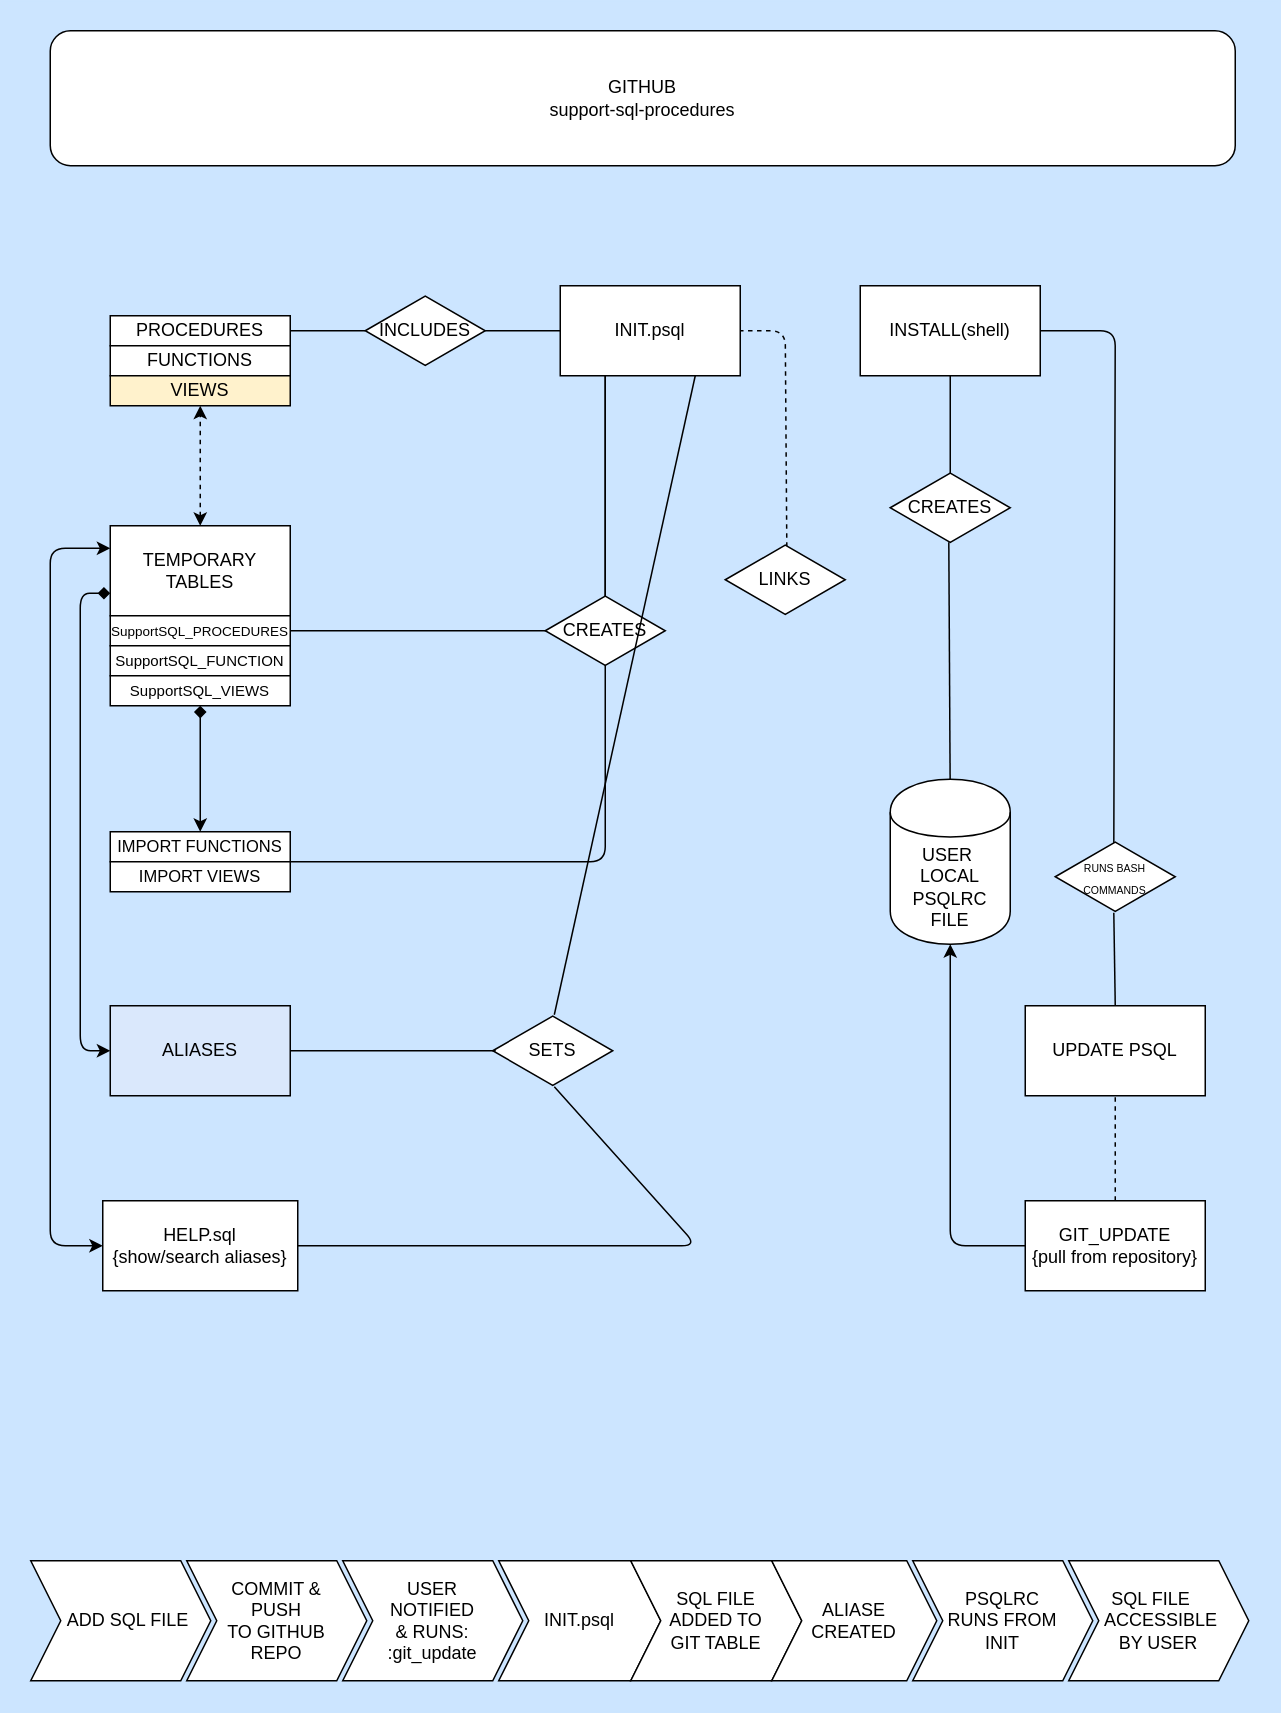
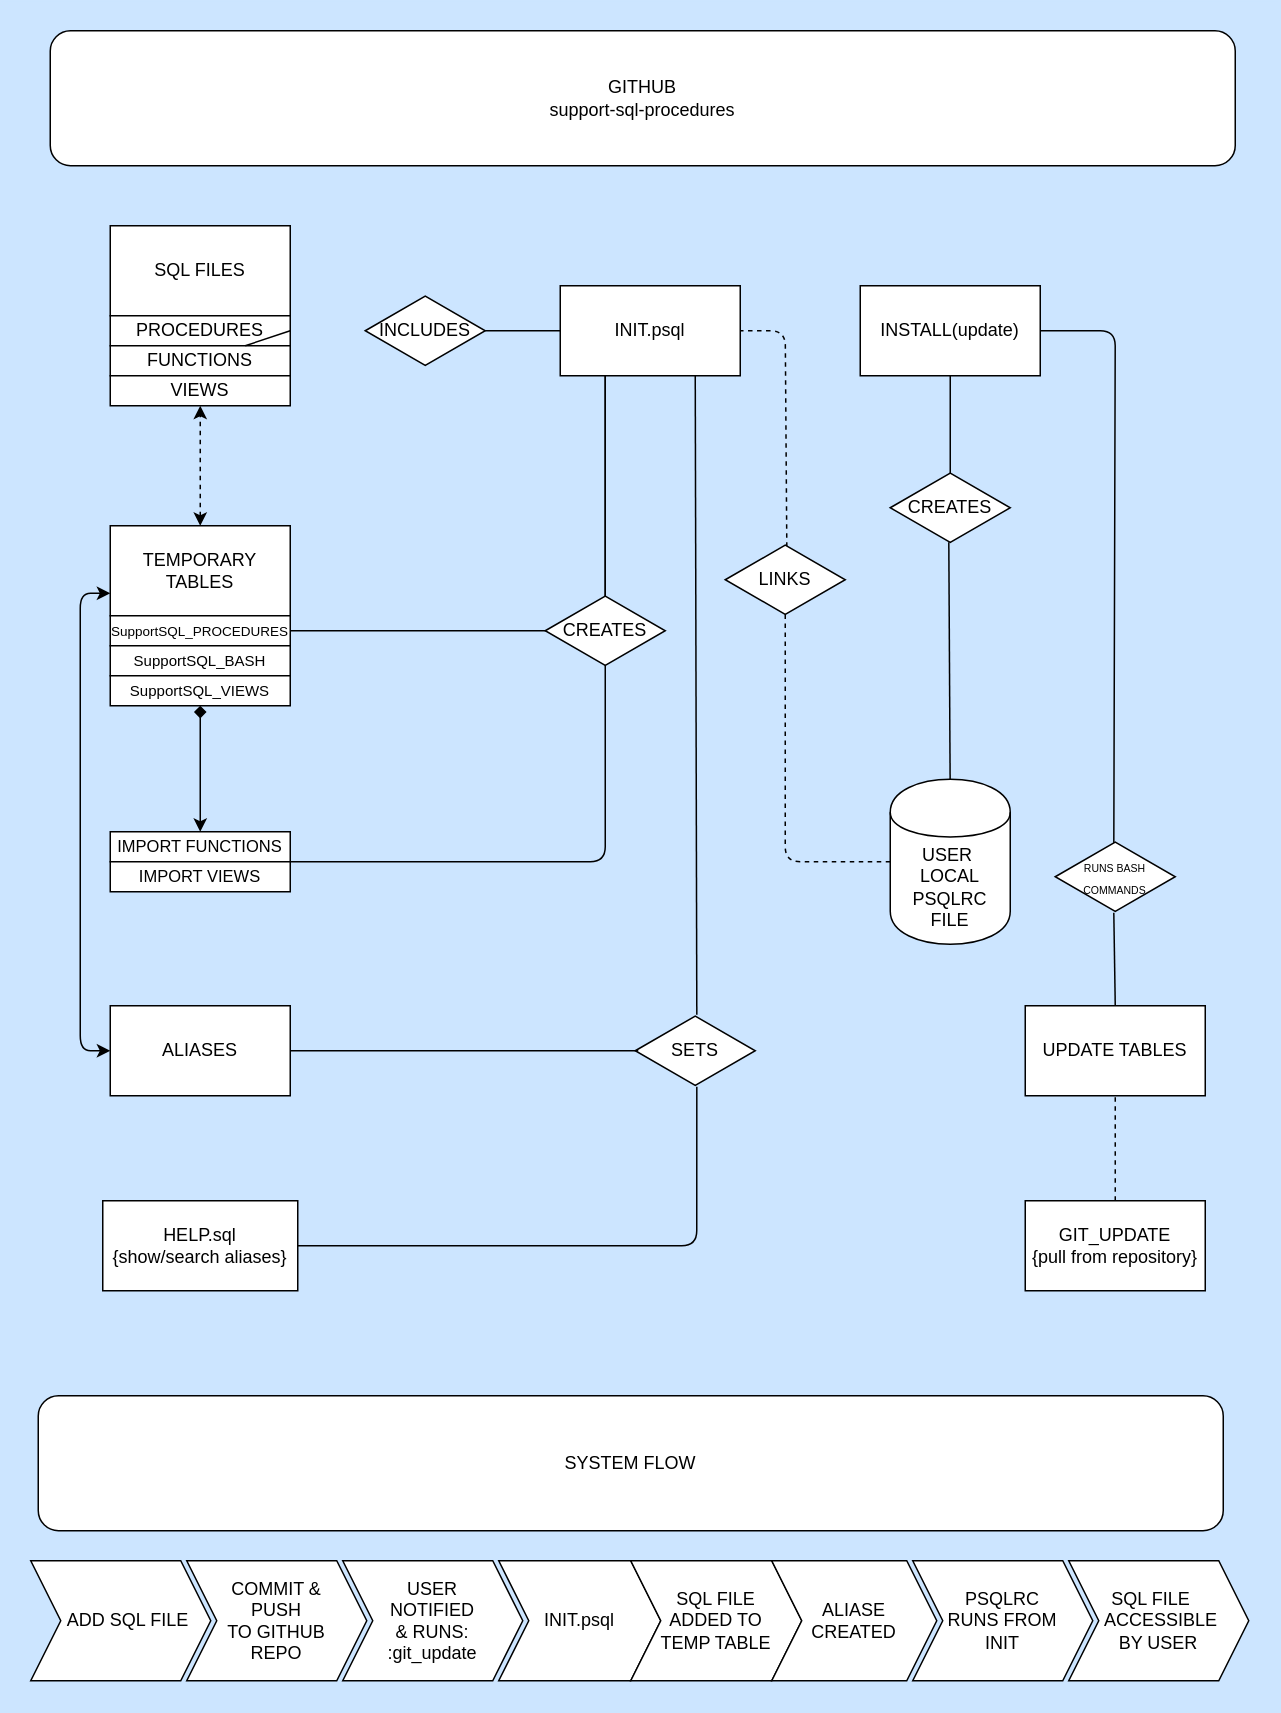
+ <mxCell id="18" value="SQL FILES" style="rounded=0;whiteSpace=wrap;html=1;" vertex="1" parent="17"><mxGeometry width="120" height="60" as="geometry" /></mxCell>
- <mxCell id="23" value="" style="endArrow=none;html=1;entryX=0;entryY=0.5;entryDx=0;entryDy=0;exitX=1;exitY=0.5;exitDx=0;exitDy=0;" edge="1" parent="1" source="19" target="22"><mxGeometry width="50" height="50" relative="1" as="geometry"><mxPoint x="193" y="220" as="sourcePoint" /><mxPoint x="373" y="220" as="targetPoint" /></mxGeometry></mxCell>
+ <mxCell id="23" value="" style="endArrow=none;html=1;exitX=1;exitY=0.5;exitDx=0;exitDy=0;" edge="1" parent="1" source="19" target="20"><mxGeometry width="50" height="50" relative="1" as="geometry"><mxPoint x="193" y="220" as="sourcePoint" /><mxPoint x="373" y="220" as="targetPoint" /></mxGeometry></mxCell>
- <mxCell id="4" value="INSTALL(shell)&lt;br&gt;" style="rounded=0;whiteSpace=wrap;html=1;" vertex="1" parent="1"><mxGeometry x="573" y="190" width="120" height="60" as="geometry" /></mxCell>
+ <mxCell id="4" value="INSTALL(update)&lt;br&gt;" style="rounded=0;whiteSpace=wrap;html=1;" vertex="1" parent="1"><mxGeometry x="573" y="190" width="120" height="60" as="geometry" /></mxCell>
- <mxCell id="21" value="VIEWS" style="rounded=0;whiteSpace=wrap;html=1;fillColor=#fff2cc;" vertex="1" parent="17"><mxGeometry y="100" width="120" height="20" as="geometry" /></mxCell>
+ <mxCell id="21" value="VIEWS" style="rounded=0;whiteSpace=wrap;html=1;" vertex="1" parent="17"><mxGeometry y="100" width="120" height="20" as="geometry" /></mxCell>
- <mxCell id="44" value="" style="endArrow=diamond;startArrow=classic;html=1;entryX=0;entryY=0.75;entryDx=0;entryDy=0;exitX=0;exitY=0.5;exitDx=0;exitDy=0;" edge="1" parent="1" source="29" target="13"><mxGeometry width="50" height="50" relative="1" as="geometry"><mxPoint x="23" y="900" as="sourcePoint" /><mxPoint x="73" y="850" as="targetPoint" /><Array as="points"><mxPoint x="53" y="700" /><mxPoint x="53" y="395" /></Array></mxGeometry></mxCell>
+ <mxCell id="44" value="" style="endArrow=classic;startArrow=classic;html=1;entryX=0;entryY=0.75;entryDx=0;entryDy=0;exitX=0;exitY=0.5;exitDx=0;exitDy=0;" edge="1" parent="1" source="29" target="13"><mxGeometry width="50" height="50" relative="1" as="geometry"><mxPoint x="23" y="900" as="sourcePoint" /><mxPoint x="73" y="850" as="targetPoint" /><Array as="points"><mxPoint x="53" y="700" /><mxPoint x="53" y="395" /></Array></mxGeometry></mxCell>
- <mxCell id="15" value="&lt;span&gt;&lt;font style=&quot;font-size: 10px&quot;&gt;SupportSQL_FUNCTION&lt;/font&gt;&lt;/span&gt;" style="rounded=0;whiteSpace=wrap;html=1;align=center;" vertex="1" parent="12"><mxGeometry y="80" width="120" height="20" as="geometry" /></mxCell>
+ <mxCell id="15" value="&lt;span&gt;&lt;font style=&quot;font-size: 10px&quot;&gt;SupportSQL_BASH&lt;/font&gt;&lt;/span&gt;" style="rounded=0;whiteSpace=wrap;html=1;align=center;" vertex="1" parent="12"><mxGeometry y="80" width="120" height="20" as="geometry" /></mxCell>
+ <mxCell id="36" value="" style="endArrow=none;dashed=1;html=1;entryX=0.5;entryY=0.979;entryDx=0;entryDy=0;entryPerimeter=0;exitX=0;exitY=0.5;exitDx=0;exitDy=0;" edge="1" parent="1" source="55" target="35"><mxGeometry width="50" height="50" relative="1" as="geometry"><mxPoint x="543" y="564" as="sourcePoint" /><mxPoint x="83" y="700" as="targetPoint" /><Array as="points"><mxPoint x="523" y="574" /></Array></mxGeometry></mxCell>
- <mxCell id="43" value="" style="endArrow=classic;startArrow=classic;html=1;entryX=0;entryY=0.5;entryDx=0;entryDy=0;exitX=0;exitY=0.25;exitDx=0;exitDy=0;" edge="1" parent="1" source="13" target="39"><mxGeometry width="50" height="50" relative="1" as="geometry"><mxPoint x="33" y="900" as="sourcePoint" /><mxPoint x="83" y="850" as="targetPoint" /><Array as="points"><mxPoint x="33" y="365" /><mxPoint x="33" y="830" /></Array></mxGeometry></mxCell>
- <mxCell id="29" value="ALIASES" style="rounded=0;whiteSpace=wrap;html=1;align=center;fillColor=#dae8fc;" vertex="1" parent="1"><mxGeometry x="73" y="670" width="120" height="60" as="geometry" /></mxCell>
+ <mxCell id="29" value="ALIASES" style="rounded=0;whiteSpace=wrap;html=1;align=center;" vertex="1" parent="1"><mxGeometry x="73" y="670" width="120" height="60" as="geometry" /></mxCell>
- <mxCell id="28" value="SETS" style="html=1;whiteSpace=wrap;aspect=fixed;shape=isoRectangle;" vertex="1" parent="1"><mxGeometry x="328" y="676" width="80" height="48" as="geometry" /></mxCell>
+ <mxCell id="28" value="SETS" style="html=1;whiteSpace=wrap;aspect=fixed;shape=isoRectangle;" vertex="1" parent="1"><mxGeometry x="423" y="676" width="80" height="48" as="geometry" /></mxCell>
- <mxCell id="5" value="UPDATE PSQL&lt;br&gt;" style="rounded=0;whiteSpace=wrap;html=1;" vertex="1" parent="1"><mxGeometry x="683" y="670" width="120" height="60" as="geometry" /></mxCell>
+ <mxCell id="5" value="UPDATE TABLES&lt;br&gt;" style="rounded=0;whiteSpace=wrap;html=1;" vertex="1" parent="1"><mxGeometry x="683" y="670" width="120" height="60" as="geometry" /></mxCell>
- <mxCell id="56" value="" style="endArrow=classic;html=1;entryX=0.5;entryY=1;entryDx=0;entryDy=0;exitX=0;exitY=0.5;exitDx=0;exitDy=0;" edge="1" parent="1" source="37" target="55"><mxGeometry width="50" height="50" relative="1" as="geometry"><mxPoint x="608" y="825" as="sourcePoint" /><mxPoint x="658" y="775" as="targetPoint" /><Array as="points"><mxPoint x="633" y="830" /></Array></mxGeometry></mxCell>
+ <mxCell id="54" value="SYSTEM FLOW&lt;br&gt;" style="rounded=1;whiteSpace=wrap;html=1;" vertex="1" parent="1"><mxGeometry x="25" y="930" width="790" height="90" as="geometry" /></mxCell>
- <mxCell id="50" value="SQL FILE &lt;br&gt;ADDED TO &lt;br&gt;GIT TABLE" style="shape=step;perimeter=stepPerimeter;whiteSpace=wrap;html=1;fixedSize=1;align=center;" vertex="1" parent="1"><mxGeometry x="420" y="1040" width="114" height="80" as="geometry" /></mxCell>
+ <mxCell id="50" value="SQL FILE &lt;br&gt;ADDED TO &lt;br&gt;TEMP TABLE" style="shape=step;perimeter=stepPerimeter;whiteSpace=wrap;html=1;fixedSize=1;align=center;" vertex="1" parent="1"><mxGeometry x="420" y="1040" width="114" height="80" as="geometry" /></mxCell>
